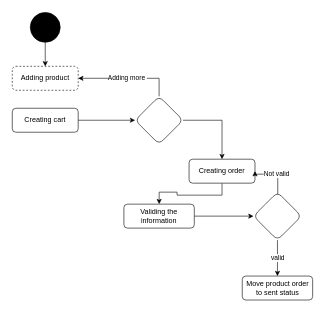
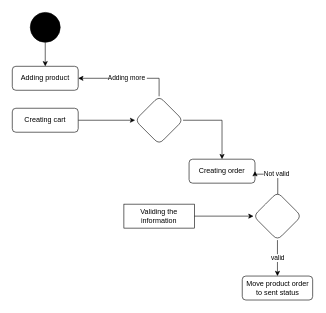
- <mxCell id="4" value="Adding product" style="rounded=1;whiteSpace=wrap;html=1;fillColor=#FFFFFF;dashed=1;" vertex="1" parent="1"><mxGeometry x="20" y="110" width="110" height="40" as="geometry" /></mxCell>
+ <mxCell id="4" value="Adding product" style="rounded=1;whiteSpace=wrap;html=1;fillColor=#FFFFFF;" vertex="1" parent="1"><mxGeometry x="20" y="110" width="110" height="40" as="geometry" /></mxCell>
- <mxCell id="10" value="" style="edgeStyle=orthogonalEdgeStyle;rounded=0;orthogonalLoop=1;jettySize=auto;html=1;" edge="1" parent="1" source="11" target="13"><mxGeometry relative="1" as="geometry" /></mxCell>
- <mxCell id="13" value="Validing the information" style="whiteSpace=wrap;html=1;fillColor=#FFFFFF;rounded=1;" vertex="1" parent="1"><mxGeometry x="206.25" y="340" width="117.5" height="40" as="geometry" /></mxCell>
+ <mxCell id="13" value="Validing the information" style="whiteSpace=wrap;html=1;fillColor=#FFFFFF;rounded=0;" vertex="1" parent="1"><mxGeometry x="206.25" y="340" width="117.5" height="40" as="geometry" /></mxCell>
